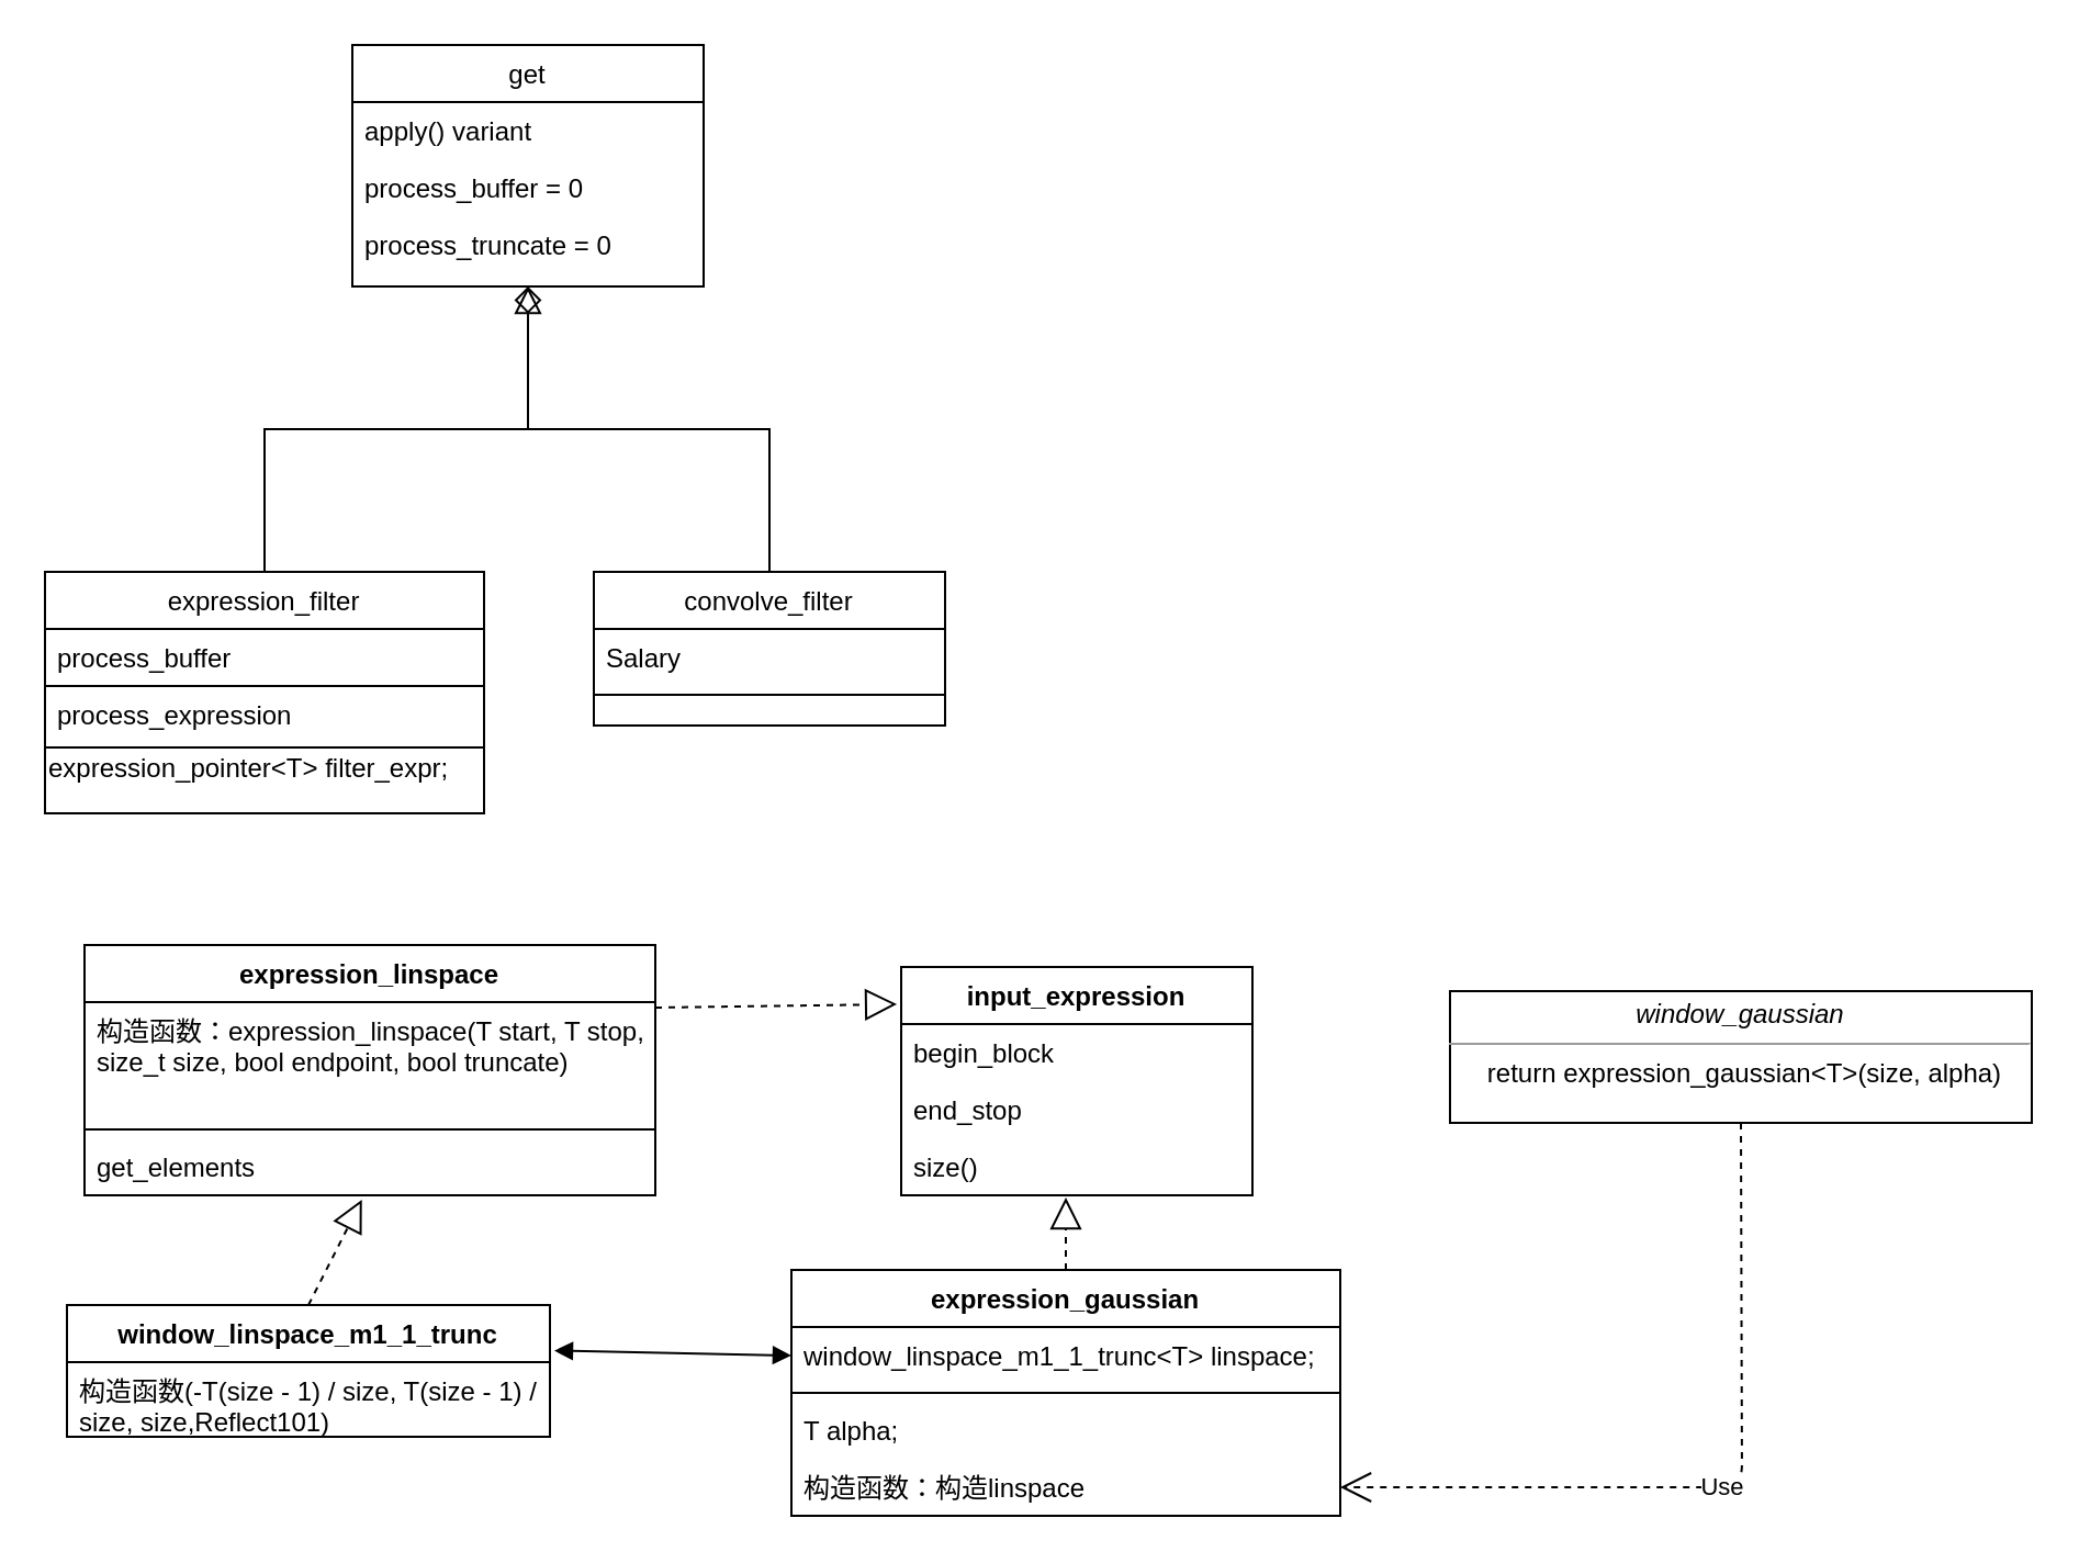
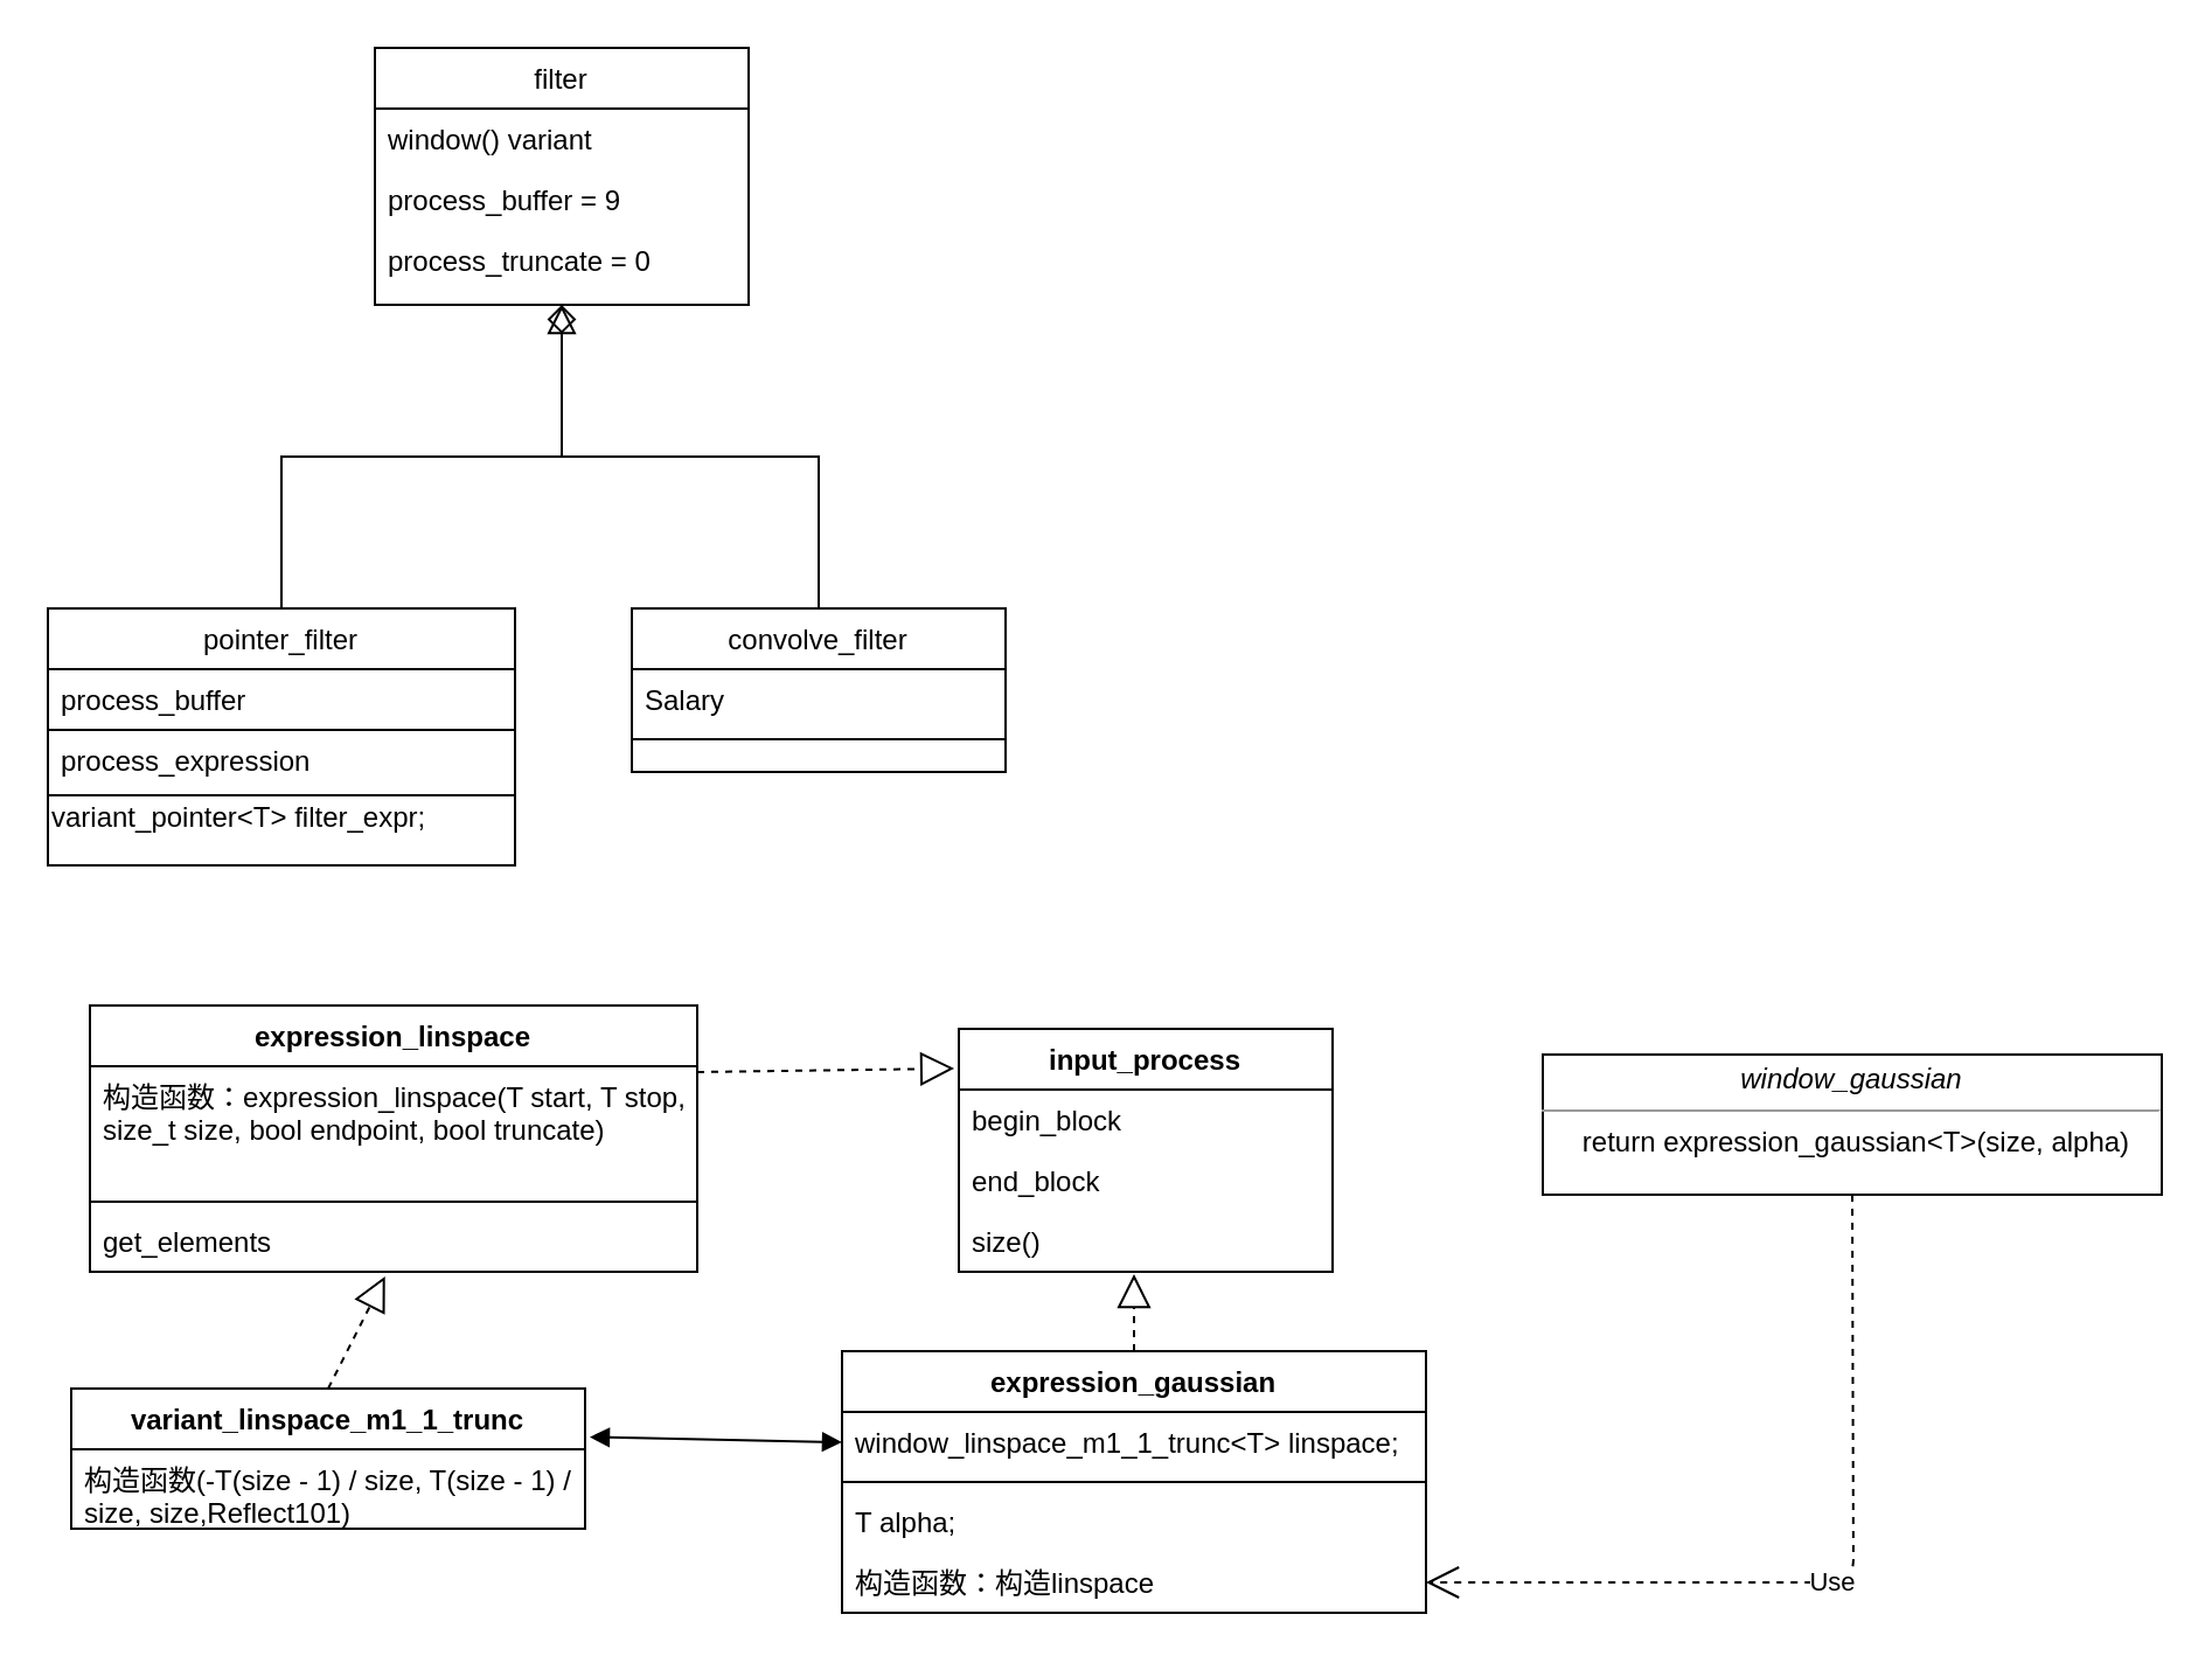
- <mxCell id="7" value="get" style="swimlane;fontStyle=0;align=center;verticalAlign=top;childLayout=stackLayout;horizontal=1;startSize=26;horizontalStack=0;resizeParent=1;resizeLast=0;collapsible=1;marginBottom=0;rounded=0;shadow=0;strokeWidth=1;swimlaneLine=1;" parent="1" vertex="1"><mxGeometry x="160" y="20" width="160" height="110" as="geometry"><mxRectangle x="230" y="140" width="160" height="26" as="alternateBounds" /></mxGeometry></mxCell>
+ <mxCell id="7" value="filter" style="swimlane;fontStyle=0;align=center;verticalAlign=top;childLayout=stackLayout;horizontal=1;startSize=26;horizontalStack=0;resizeParent=1;resizeLast=0;collapsible=1;marginBottom=0;rounded=0;shadow=0;strokeWidth=1;swimlaneLine=1;" parent="1" vertex="1"><mxGeometry x="160" y="20" width="160" height="110" as="geometry"><mxRectangle x="230" y="140" width="160" height="26" as="alternateBounds" /></mxGeometry></mxCell>
- <mxCell id="8" value="apply() variant" style="text;align=left;verticalAlign=top;spacingLeft=4;spacingRight=4;overflow=hidden;rotatable=0;points=[[0,0.5],[1,0.5]];portConstraint=eastwest;" parent="7" vertex="1"><mxGeometry y="26" width="160" height="26" as="geometry" /></mxCell>
+ <mxCell id="8" value="window() variant" style="text;align=left;verticalAlign=top;spacingLeft=4;spacingRight=4;overflow=hidden;rotatable=0;points=[[0,0.5],[1,0.5]];portConstraint=eastwest;" parent="7" vertex="1"><mxGeometry y="26" width="160" height="26" as="geometry" /></mxCell>
- <mxCell id="9" value="process_buffer = 0" style="text;align=left;verticalAlign=top;spacingLeft=4;spacingRight=4;overflow=hidden;rotatable=0;points=[[0,0.5],[1,0.5]];portConstraint=eastwest;rounded=0;shadow=0;html=0;" parent="7" vertex="1"><mxGeometry y="52" width="160" height="26" as="geometry" /></mxCell>
+ <mxCell id="9" value="process_buffer = 9" style="text;align=left;verticalAlign=top;spacingLeft=4;spacingRight=4;overflow=hidden;rotatable=0;points=[[0,0.5],[1,0.5]];portConstraint=eastwest;rounded=0;shadow=0;html=0;" parent="7" vertex="1"><mxGeometry y="52" width="160" height="26" as="geometry" /></mxCell>
- <mxCell id="11" value="expression_filter" style="swimlane;fontStyle=0;align=center;verticalAlign=top;childLayout=stackLayout;horizontal=1;startSize=26;horizontalStack=0;resizeParent=1;resizeLast=0;collapsible=1;marginBottom=0;rounded=0;shadow=0;strokeWidth=1;" parent="1" vertex="1"><mxGeometry x="20" y="260" width="200" height="110" as="geometry"><mxRectangle x="130" y="380" width="160" height="26" as="alternateBounds" /></mxGeometry></mxCell>
+ <mxCell id="11" value="pointer_filter" style="swimlane;fontStyle=0;align=center;verticalAlign=top;childLayout=stackLayout;horizontal=1;startSize=26;horizontalStack=0;resizeParent=1;resizeLast=0;collapsible=1;marginBottom=0;rounded=0;shadow=0;strokeWidth=1;" parent="1" vertex="1"><mxGeometry x="20" y="260" width="200" height="110" as="geometry"><mxRectangle x="130" y="380" width="160" height="26" as="alternateBounds" /></mxGeometry></mxCell>
- <mxCell id="14" value="expression_pointer&amp;lt;T&amp;gt; filter_expr;" style="text;html=1;align=left;verticalAlign=middle;resizable=0;points=[];autosize=1;" vertex="1" parent="11"><mxGeometry y="80" width="200" height="20" as="geometry" /></mxCell>
+ <mxCell id="14" value="variant_pointer&amp;lt;T&amp;gt; filter_expr;" style="text;html=1;align=left;verticalAlign=middle;resizable=0;points=[];autosize=1;" vertex="1" parent="11"><mxGeometry y="80" width="200" height="20" as="geometry" /></mxCell>
- <mxCell id="23" value="input_expression" style="swimlane;fontStyle=1;align=center;verticalAlign=top;childLayout=stackLayout;horizontal=1;startSize=26;horizontalStack=0;resizeParent=1;resizeParentMax=0;resizeLast=0;collapsible=1;marginBottom=0;rounded=0;shadow=0;strokeColor=#000000;" vertex="1" parent="1"><mxGeometry x="410" y="440" width="160" height="104" as="geometry" /></mxCell>
+ <mxCell id="23" value="input_process" style="swimlane;fontStyle=1;align=center;verticalAlign=top;childLayout=stackLayout;horizontal=1;startSize=26;horizontalStack=0;resizeParent=1;resizeParentMax=0;resizeLast=0;collapsible=1;marginBottom=0;rounded=0;shadow=0;strokeColor=#000000;" vertex="1" parent="1"><mxGeometry x="410" y="440" width="160" height="104" as="geometry" /></mxCell>
- <mxCell id="25" value="end_stop" style="text;strokeColor=none;fillColor=none;align=left;verticalAlign=top;spacingLeft=4;spacingRight=4;overflow=hidden;rotatable=0;points=[[0,0.5],[1,0.5]];portConstraint=eastwest;" vertex="1" parent="23"><mxGeometry y="52" width="160" height="26" as="geometry" /></mxCell>
+ <mxCell id="25" value="end_block" style="text;strokeColor=none;fillColor=none;align=left;verticalAlign=top;spacingLeft=4;spacingRight=4;overflow=hidden;rotatable=0;points=[[0,0.5],[1,0.5]];portConstraint=eastwest;" vertex="1" parent="23"><mxGeometry y="52" width="160" height="26" as="geometry" /></mxCell>
- <mxCell id="27" value="window_linspace_m1_1_trunc" style="swimlane;fontStyle=1;align=center;verticalAlign=top;childLayout=stackLayout;horizontal=1;startSize=26;horizontalStack=0;resizeParent=1;resizeParentMax=0;resizeLast=0;collapsible=1;marginBottom=0;rounded=0;shadow=0;strokeColor=#000000;" vertex="1" parent="1"><mxGeometry x="30" y="594" width="220" height="60" as="geometry" /></mxCell>
+ <mxCell id="27" value="variant_linspace_m1_1_trunc" style="swimlane;fontStyle=1;align=center;verticalAlign=top;childLayout=stackLayout;horizontal=1;startSize=26;horizontalStack=0;resizeParent=1;resizeParentMax=0;resizeLast=0;collapsible=1;marginBottom=0;rounded=0;shadow=0;strokeColor=#000000;" vertex="1" parent="1"><mxGeometry x="30" y="594" width="220" height="60" as="geometry" /></mxCell>
